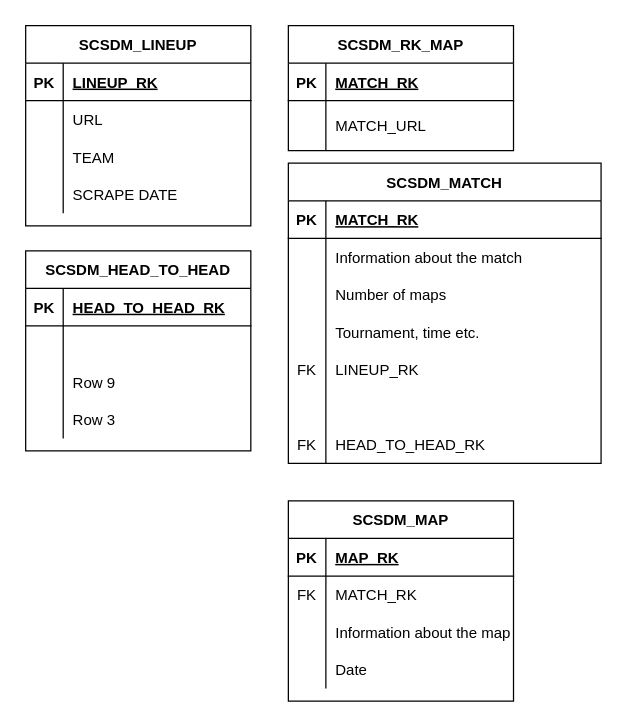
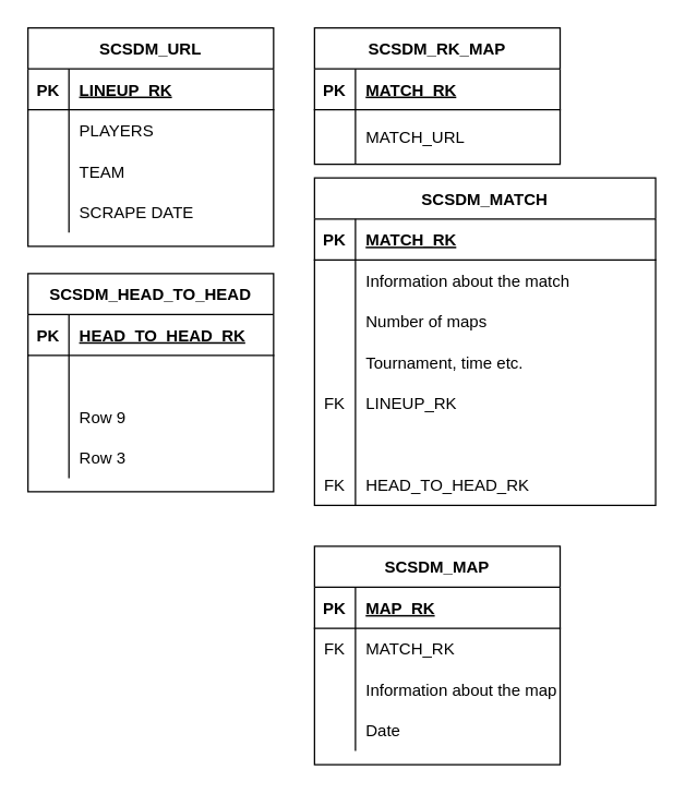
- <mxCell id="30" value="SCSDM_LINEUP" style="shape=table;startSize=30;container=1;collapsible=1;childLayout=tableLayout;fixedRows=1;rowLines=0;fontStyle=1;align=center;resizeLast=1;" vertex="1" parent="1"><mxGeometry x="20" y="20" width="180" height="160" as="geometry" /></mxCell>
+ <mxCell id="30" value="SCSDM_URL" style="shape=table;startSize=30;container=1;collapsible=1;childLayout=tableLayout;fixedRows=1;rowLines=0;fontStyle=1;align=center;resizeLast=1;" vertex="1" parent="1"><mxGeometry x="20" y="20" width="180" height="160" as="geometry" /></mxCell>
- <mxCell id="36" value="URL" style="shape=partialRectangle;connectable=0;fillColor=none;top=0;left=0;bottom=0;right=0;align=left;spacingLeft=6;overflow=hidden;" vertex="1" parent="34"><mxGeometry x="30" width="150" height="30" as="geometry" /></mxCell>
+ <mxCell id="36" value="PLAYERS" style="shape=partialRectangle;connectable=0;fillColor=none;top=0;left=0;bottom=0;right=0;align=left;spacingLeft=6;overflow=hidden;" vertex="1" parent="34"><mxGeometry x="30" width="150" height="30" as="geometry" /></mxCell>
